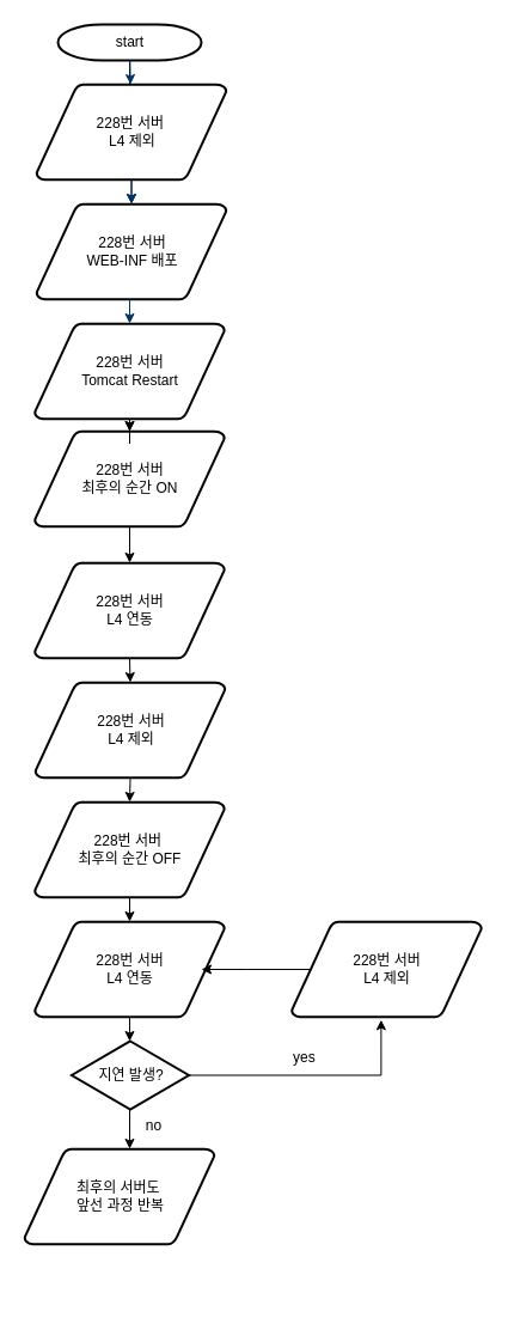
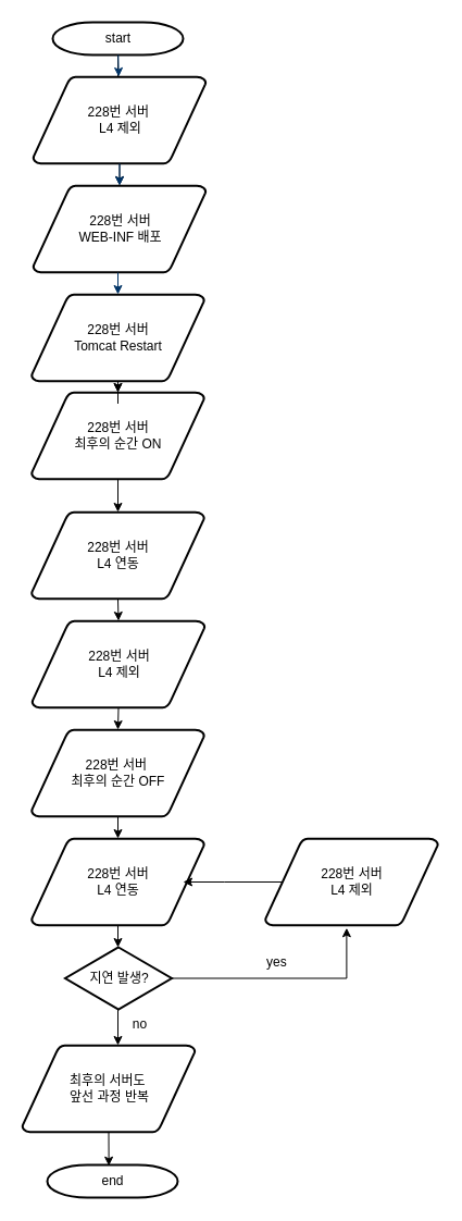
+ <mxCell id="32" value="" style="edgeStyle=orthogonalEdgeStyle;rounded=0;orthogonalLoop=1;jettySize=auto;html=1;exitX=0.5;exitY=1;exitDx=0;exitDy=0;exitPerimeter=0;entryX=0.472;entryY=0.026;entryDx=0;entryDy=0;entryPerimeter=0;" edge="1" parent="1" source="29" target="31"><mxGeometry relative="1" as="geometry"><mxPoint x="118" y="937" as="sourcePoint" /><mxPoint x="118" y="970" as="targetPoint" /></mxGeometry></mxCell>
+ <mxCell id="31" value="end" style="shape=mxgraph.flowchart.terminator;strokeWidth=2;gradientColor=none;gradientDirection=north;fontStyle=0;html=1;" vertex="1" parent="1"><mxGeometry x="43" y="1070" width="120" height="30" as="geometry" /></mxCell>
